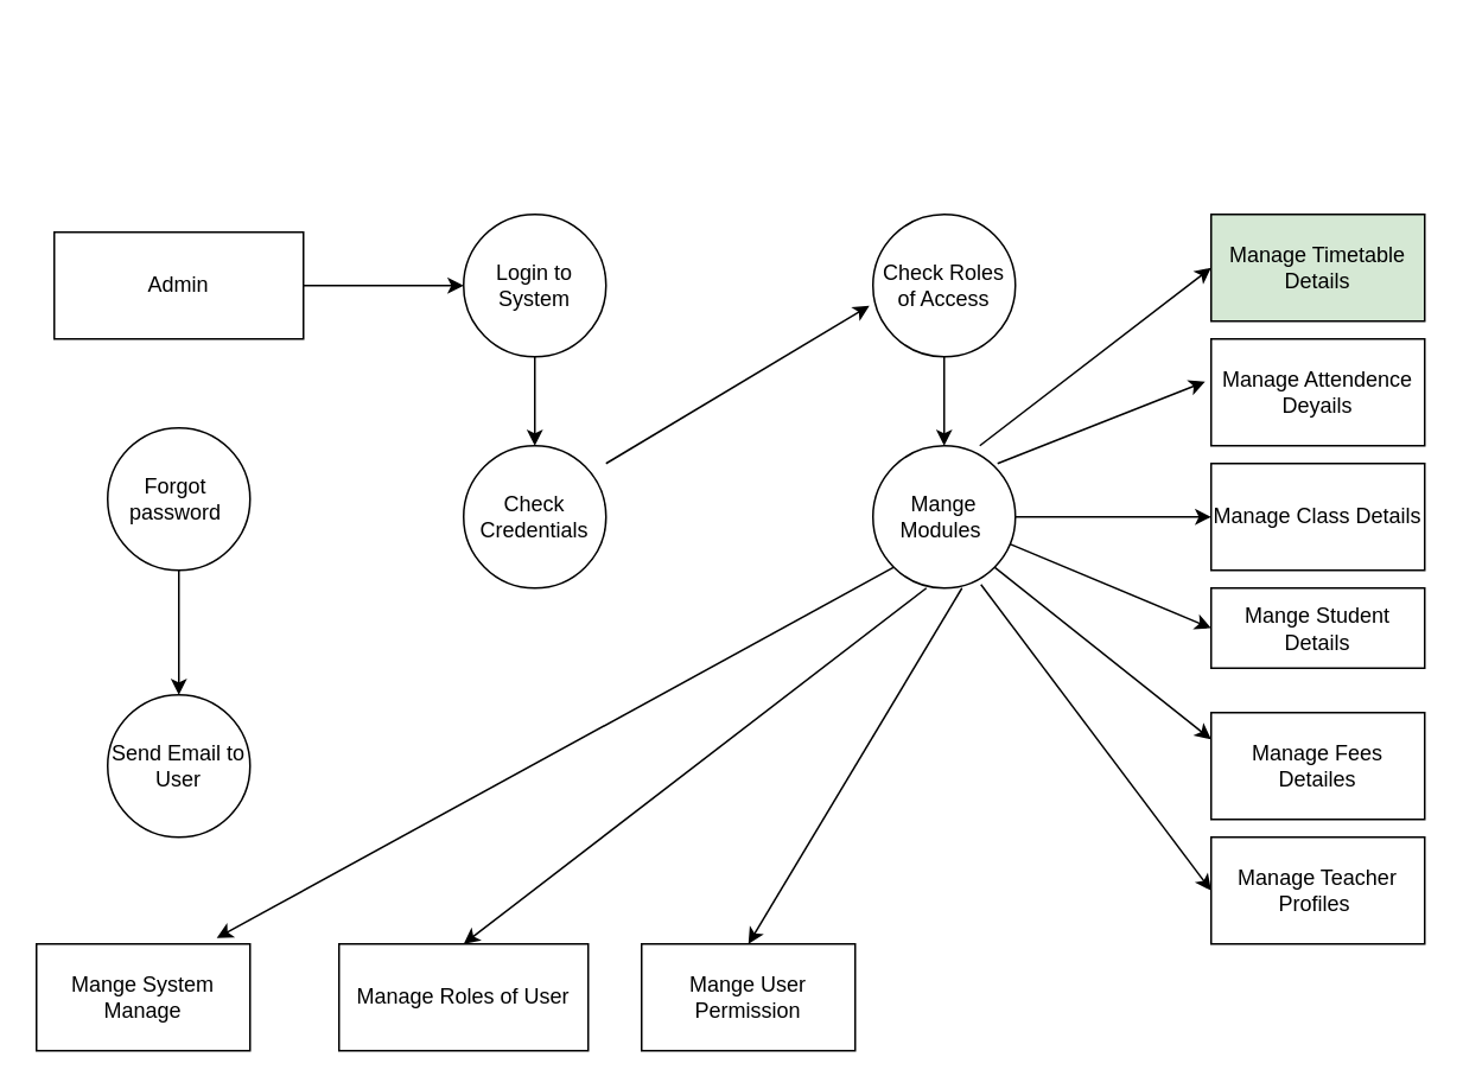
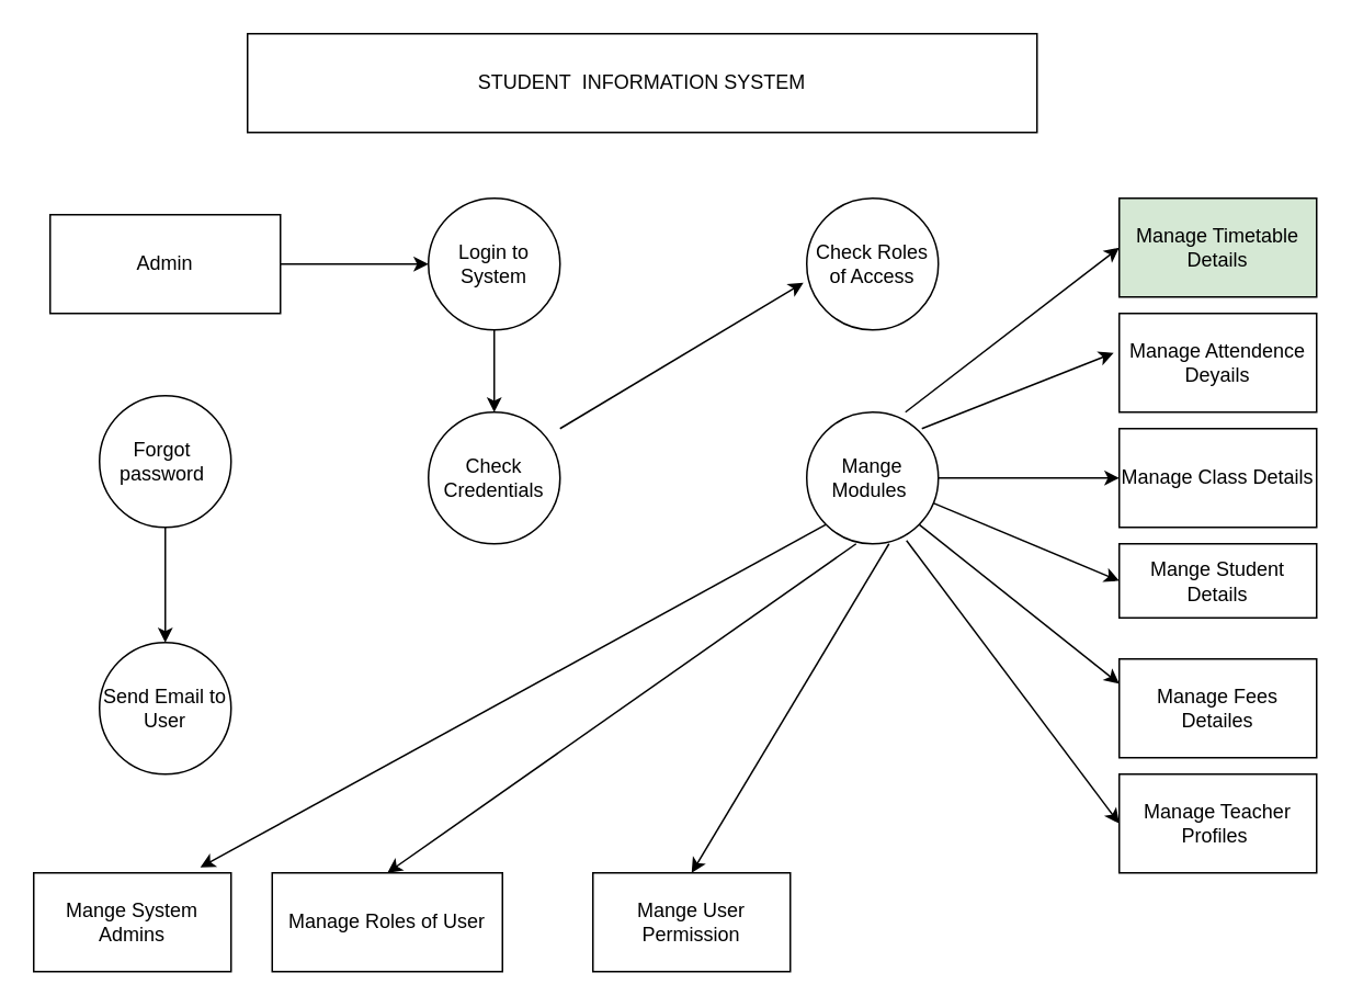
+ <mxCell id="2" value="STUDENT&amp;nbsp; INFORMATION SYSTEM" style="rounded=0;whiteSpace=wrap;html=1;" vertex="1" parent="1"><mxGeometry x="150" y="20" width="480" height="60" as="geometry" /></mxCell>
- <mxCell id="7" style="edgeStyle=orthogonalEdgeStyle;rounded=0;orthogonalLoop=1;jettySize=auto;html=1;exitX=0.5;exitY=1;exitDx=0;exitDy=0;entryX=0.5;entryY=0;entryDx=0;entryDy=0;" edge="1" parent="1" source="8" target="13"><mxGeometry relative="1" as="geometry" /></mxCell>
- <mxCell id="21" value="Mange System Manage" style="rounded=0;whiteSpace=wrap;html=1;" vertex="1" parent="1"><mxGeometry x="20" y="530" width="120" height="60" as="geometry" /></mxCell>
+ <mxCell id="21" value="Mange System Admins" style="rounded=0;whiteSpace=wrap;html=1;" vertex="1" parent="1"><mxGeometry x="20" y="530" width="120" height="60" as="geometry" /></mxCell>
- <mxCell id="22" value="Manage Roles of User" style="rounded=0;whiteSpace=wrap;html=1;" vertex="1" parent="1"><mxGeometry x="190" y="530" width="140" height="60" as="geometry" /></mxCell>
+ <mxCell id="22" value="Manage Roles of User" style="rounded=0;whiteSpace=wrap;html=1;" vertex="1" parent="1"><mxGeometry x="165" y="530" width="140" height="60" as="geometry" /></mxCell>
